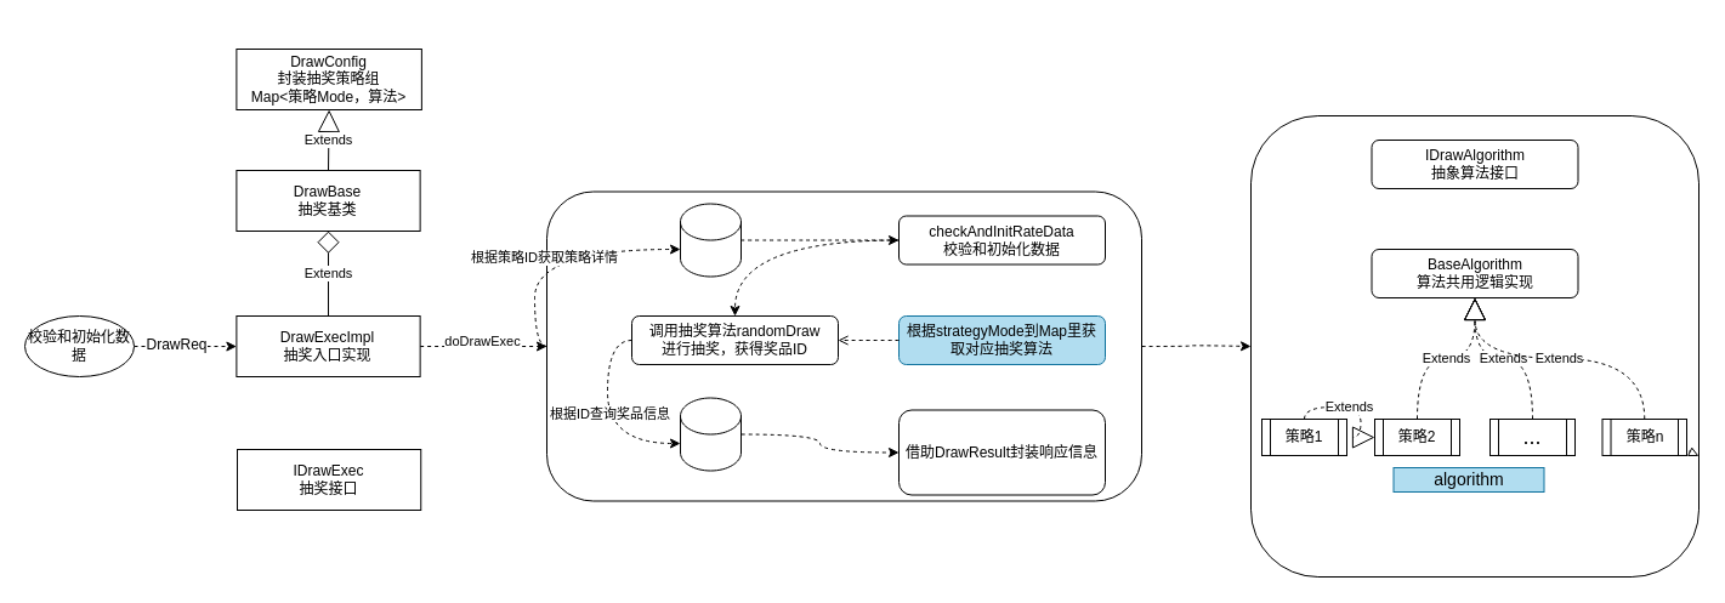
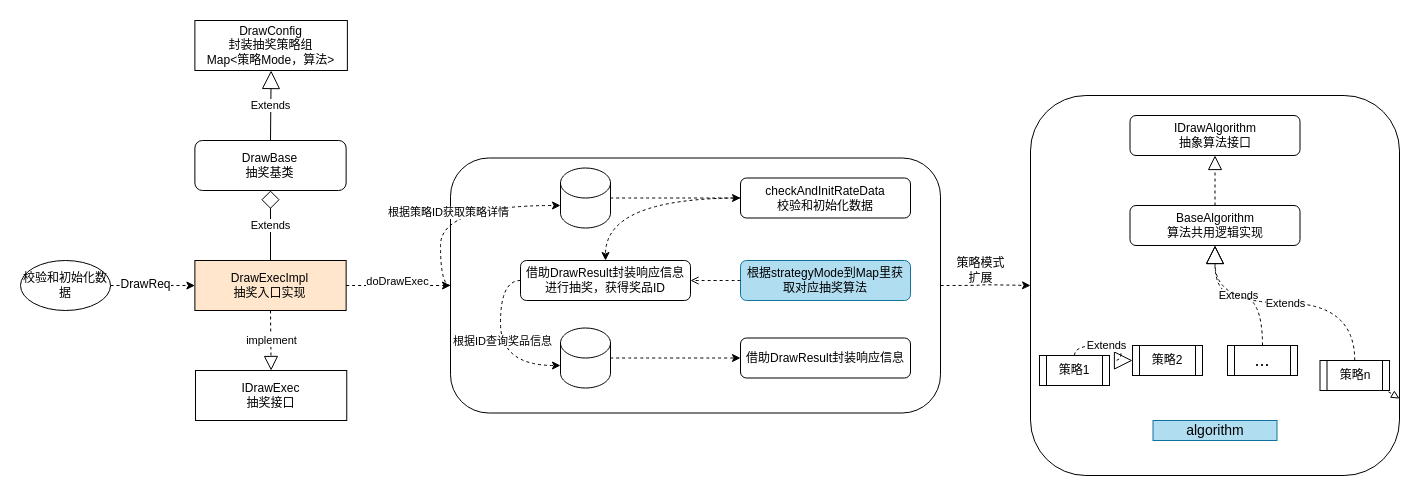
- <mxCell id="10" value="DrawConfig&lt;br&gt;封装抽奖策略组&lt;br&gt;Map&amp;lt;策略Mode，算法&amp;gt;" style="rounded=0;whiteSpace=wrap;html=1;" vertex="1" parent="1"><mxGeometry x="194.38" y="40" width="152.5" height="50" as="geometry" /></mxCell>
+ <mxCell id="10" value="DrawConfig&lt;br&gt;封装抽奖策略组&lt;br&gt;Map&amp;lt;策略Mode，算法&amp;gt;" style="rounded=0;whiteSpace=wrap;html=1;" vertex="1" parent="1"><mxGeometry x="194.38" y="20" width="152.5" height="50" as="geometry" /></mxCell>
- <mxCell id="5" value="DrawBase&lt;br&gt;抽奖基类" style="rounded=0;whiteSpace=wrap;html=1;" vertex="1" parent="1"><mxGeometry x="194.38" y="140" width="151.25" height="50" as="geometry" /></mxCell>
+ <mxCell id="5" value="DrawBase&lt;br&gt;抽奖基类" style="whiteSpace=wrap;html=1;rounded=1;" vertex="1" parent="1"><mxGeometry x="194.38" y="140" width="151.25" height="50" as="geometry" /></mxCell>
+ <mxCell id="37" value="" style="endArrow=block;dashed=1;endFill=0;endSize=12;html=1;exitX=0.5;exitY=0;exitDx=0;exitDy=0;entryX=0.5;entryY=1;entryDx=0;entryDy=0;" edge="1" parent="33" source="36" target="35"><mxGeometry width="160" relative="1" as="geometry"><mxPoint x="149" y="100" as="sourcePoint" /><mxPoint x="309" y="100" as="targetPoint" /></mxGeometry></mxCell>
+ <mxCell id="32" value="策略模式扩展" style="text;html=1;strokeColor=none;fillColor=none;align=center;verticalAlign=middle;whiteSpace=wrap;rounded=0;" vertex="1" parent="1"><mxGeometry x="950" y="260" width="61" height="20" as="geometry" /></mxCell>
- <mxCell id="24" value="调用抽奖算法randomDraw&lt;br&gt;进行抽奖，获得奖品ID" style="rounded=1;whiteSpace=wrap;html=1;" vertex="1" parent="15"><mxGeometry x="70" y="102.5" width="170" height="40" as="geometry" /></mxCell>
+ <mxCell id="24" value="借助DrawResult封装响应信息&lt;br&gt;进行抽奖，获得奖品ID" style="rounded=1;whiteSpace=wrap;html=1;" vertex="1" parent="15"><mxGeometry x="70" y="102.5" width="170" height="40" as="geometry" /></mxCell>
- <mxCell id="8" value="DrawExecImpl&lt;br&gt;抽奖入口实现" style="rounded=0;whiteSpace=wrap;html=1;" vertex="1" parent="1"><mxGeometry x="194.38" y="260" width="151.25" height="50" as="geometry" /></mxCell>
+ <mxCell id="8" value="DrawExecImpl&lt;br&gt;抽奖入口实现" style="rounded=0;whiteSpace=wrap;html=1;fillColor=#ffe6cc;" vertex="1" parent="1"><mxGeometry x="194.38" y="260" width="151.25" height="50" as="geometry" /></mxCell>
- <mxCell id="44" value="Extends" style="endArrow=block;endSize=16;endFill=0;html=1;dashed=1;strokeWidth=1;exitX=0.5;exitY=0;exitDx=0;exitDy=0;entryX=0.5;entryY=1;entryDx=0;entryDy=0;edgeStyle=orthogonalEdgeStyle;curved=1;" edge="1" parent="33" source="40" target="36"><mxGeometry width="160" relative="1" as="geometry"><mxPoint x="54" y="260" as="sourcePoint" /><mxPoint x="189" y="150" as="targetPoint" /></mxGeometry></mxCell>
+ <mxCell id="13" value="" style="endArrow=block;dashed=1;endFill=0;endSize=12;html=1;exitX=0.5;exitY=1;exitDx=0;exitDy=0;entryX=0.5;entryY=0;entryDx=0;entryDy=0;" edge="1" parent="1" source="8" target="12"><mxGeometry width="160" relative="1" as="geometry"><mxPoint x="30" y="350" as="sourcePoint" /><mxPoint x="190" y="350" as="targetPoint" /></mxGeometry></mxCell>
+ <mxCell id="14" value="implement" style="edgeLabel;html=1;align=center;verticalAlign=middle;resizable=0;points=[];" vertex="1" connectable="0" parent="13"><mxGeometry x="-0.387" relative="1" as="geometry"><mxPoint x="0.63" y="12" as="offset" /></mxGeometry></mxCell>
- <mxCell id="41" value="策略1" style="shape=process;whiteSpace=wrap;html=1;backgroundOutline=1;" vertex="1" parent="33"><mxGeometry x="9" y="250" width="70" height="30" as="geometry" /></mxCell>
+ <mxCell id="41" value="策略1" style="shape=process;whiteSpace=wrap;html=1;backgroundOutline=1;" vertex="1" parent="33"><mxGeometry x="9" y="260" width="70" height="30" as="geometry" /></mxCell>
- <mxCell id="39" value="策略n" style="shape=process;whiteSpace=wrap;html=1;backgroundOutline=1;" vertex="1" parent="33"><mxGeometry x="289.5" y="250" width="69.5" height="30" as="geometry" /></mxCell>
+ <mxCell id="39" value="策略n" style="shape=process;whiteSpace=wrap;html=1;backgroundOutline=1;" vertex="1" parent="33"><mxGeometry x="289.5" y="265" width="69.5" height="30" as="geometry" /></mxCell>
- <mxCell id="29" value="借助DrawResult封装响应信息" style="rounded=1;whiteSpace=wrap;html=1;" vertex="1" parent="15"><mxGeometry x="290" y="180" width="170" height="70" as="geometry" /></mxCell>
+ <mxCell id="29" value="借助DrawResult封装响应信息" style="rounded=1;whiteSpace=wrap;html=1;" vertex="1" parent="15"><mxGeometry x="290" y="180" width="170" height="40" as="geometry" /></mxCell>
- <mxCell id="47" value="&lt;font style=&quot;font-size: 14px&quot;&gt;algorithm&lt;/font&gt;" style="text;html=1;strokeColor=#10739e;fillColor=#b1ddf0;align=center;verticalAlign=middle;whiteSpace=wrap;rounded=0;" vertex="1" parent="33"><mxGeometry x="117.5" y="290" width="124" height="20" as="geometry" /></mxCell>
+ <mxCell id="47" value="&lt;font style=&quot;font-size: 14px&quot;&gt;algorithm&lt;/font&gt;" style="text;html=1;strokeColor=#10739e;fillColor=#b1ddf0;align=center;verticalAlign=middle;whiteSpace=wrap;rounded=0;" vertex="1" parent="33"><mxGeometry x="122.5" y="325" width="124" height="20" as="geometry" /></mxCell>
